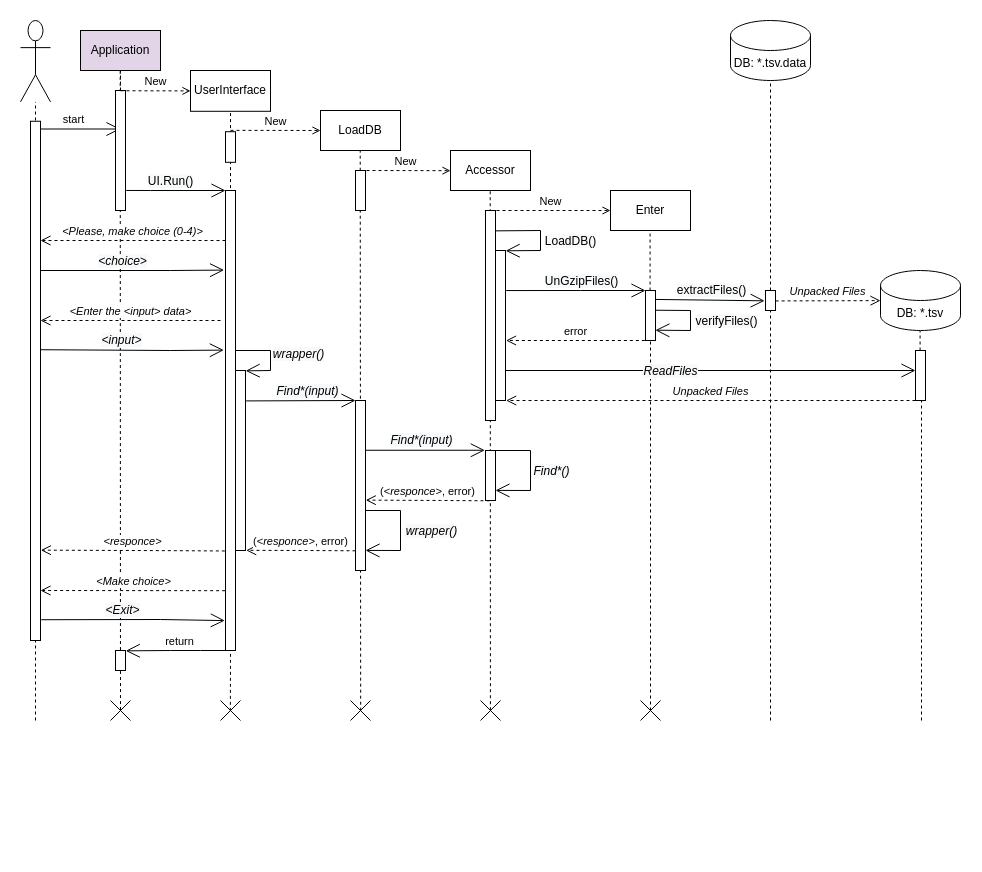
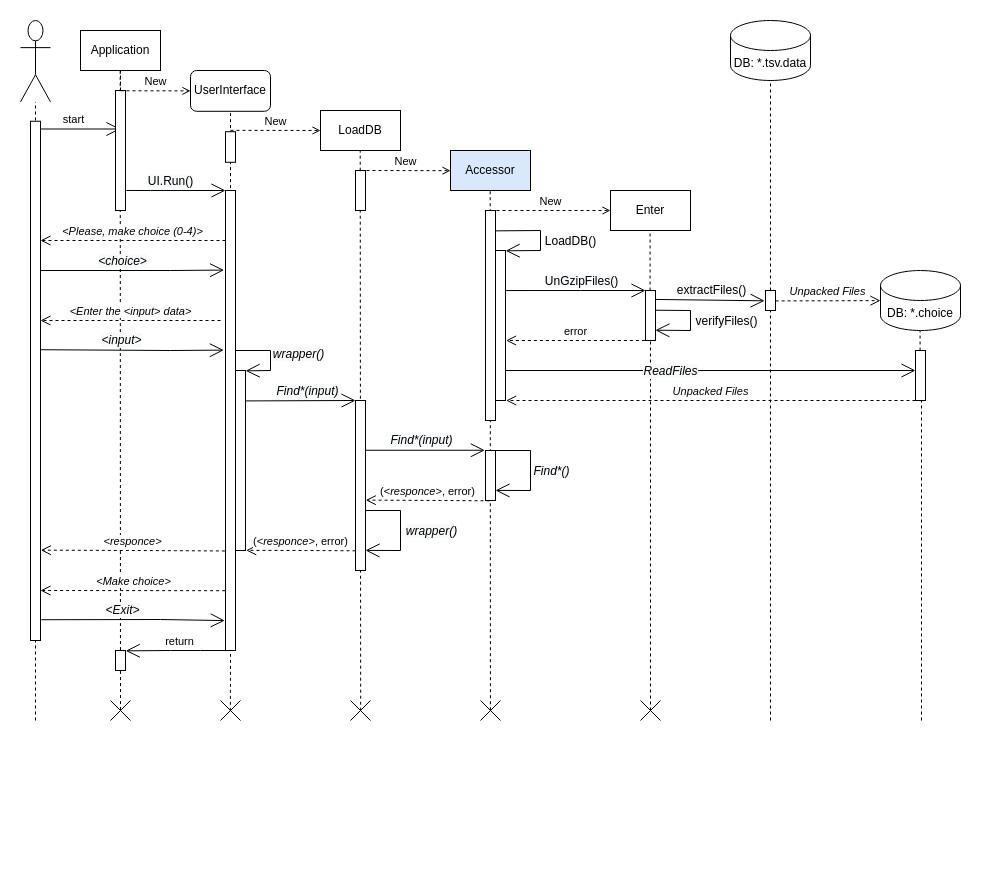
- <mxCell id="62" value="Application" style="rounded=0;whiteSpace=wrap;html=1;fillColor=#e1d5e7;" vertex="1" parent="60"><mxGeometry width="80" height="40" as="geometry" /></mxCell>
+ <mxCell id="62" value="Application" style="rounded=0;whiteSpace=wrap;html=1;" vertex="1" parent="60"><mxGeometry width="80" height="40" as="geometry" /></mxCell>
- <mxCell id="91" value="UserInterface" style="rounded=0;whiteSpace=wrap;html=1;" parent="90" vertex="1"><mxGeometry width="80" height="40.8" as="geometry" /></mxCell>
+ <mxCell id="91" value="UserInterface" style="whiteSpace=wrap;html=1;rounded=1;" parent="90" vertex="1"><mxGeometry width="80" height="40.8" as="geometry" /></mxCell>
- <mxCell id="29" value="Accessor" style="rounded=0;whiteSpace=wrap;html=1;" parent="28" vertex="1"><mxGeometry width="80" height="40" as="geometry" /></mxCell>
+ <mxCell id="29" value="Accessor" style="rounded=0;whiteSpace=wrap;html=1;fillColor=#dae8fc;" parent="28" vertex="1"><mxGeometry width="80" height="40" as="geometry" /></mxCell>
- <mxCell id="11" value="DB: *.tsv" style="shape=cylinder3;whiteSpace=wrap;html=1;boundedLbl=1;backgroundOutline=1;size=15;" parent="10" vertex="1"><mxGeometry x="10" y="-40" width="80" height="60" as="geometry" /></mxCell>
+ <mxCell id="11" value="DB: *.choice" style="shape=cylinder3;whiteSpace=wrap;html=1;boundedLbl=1;backgroundOutline=1;size=15;" parent="10" vertex="1"><mxGeometry x="10" y="-40" width="80" height="60" as="geometry" /></mxCell>
